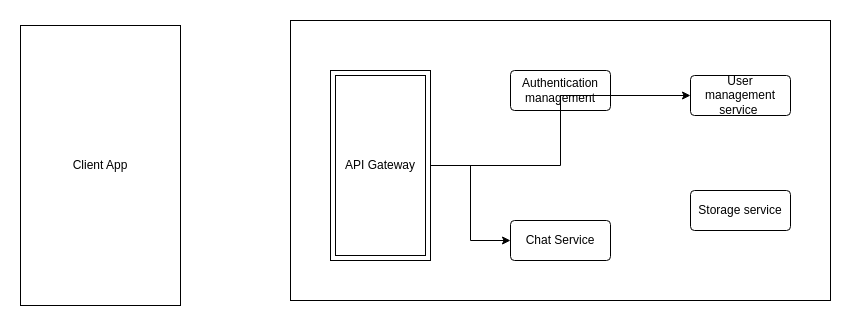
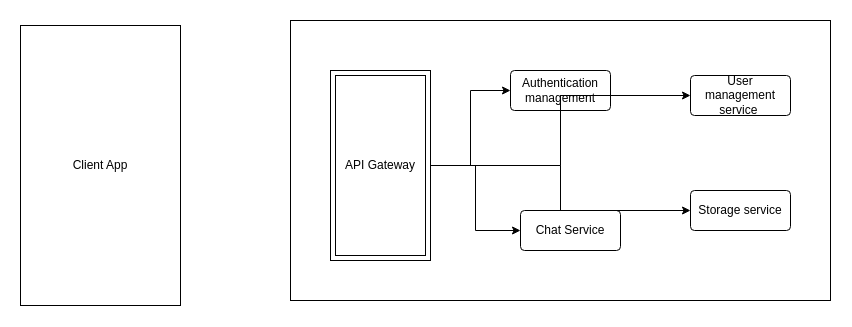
+ <mxCell id="8" style="edgeStyle=orthogonalEdgeStyle;rounded=0;orthogonalLoop=1;jettySize=auto;html=1;exitX=1;exitY=0.5;exitDx=0;exitDy=0;" edge="1" parent="1" source="12" target="5"><mxGeometry relative="1" as="geometry" /></mxCell>
+ <mxCell id="11" style="edgeStyle=orthogonalEdgeStyle;rounded=0;orthogonalLoop=1;jettySize=auto;html=1;exitX=1;exitY=0.5;exitDx=0;exitDy=0;" edge="1" parent="1" source="12" target="7"><mxGeometry relative="1" as="geometry" /></mxCell>
- <mxCell id="4" value="Chat Service" style="rounded=1;arcSize=10;whiteSpace=wrap;html=1;align=center;" vertex="1" parent="1"><mxGeometry x="510" y="220" width="100" height="40" as="geometry" /></mxCell>
+ <mxCell id="4" value="Chat Service" style="rounded=1;arcSize=10;whiteSpace=wrap;html=1;align=center;" vertex="1" parent="1"><mxGeometry x="520" y="210" width="100" height="40" as="geometry" /></mxCell>
